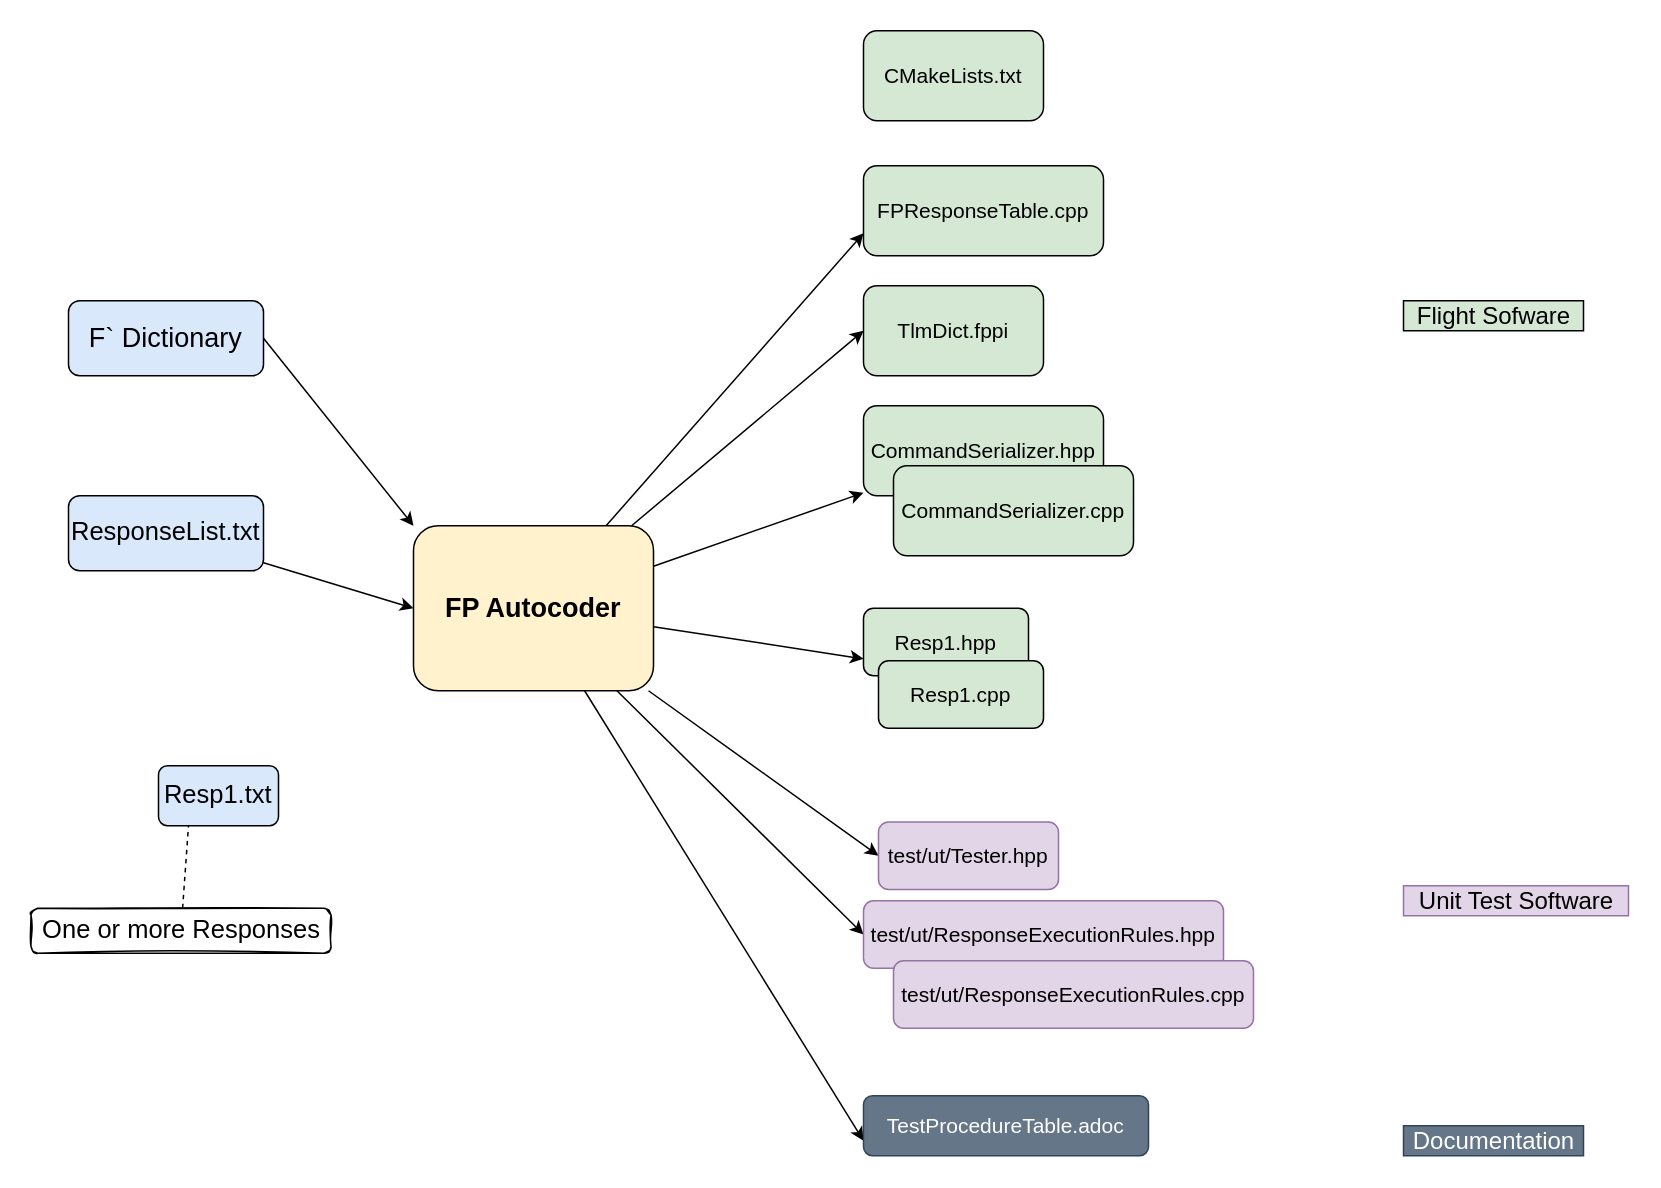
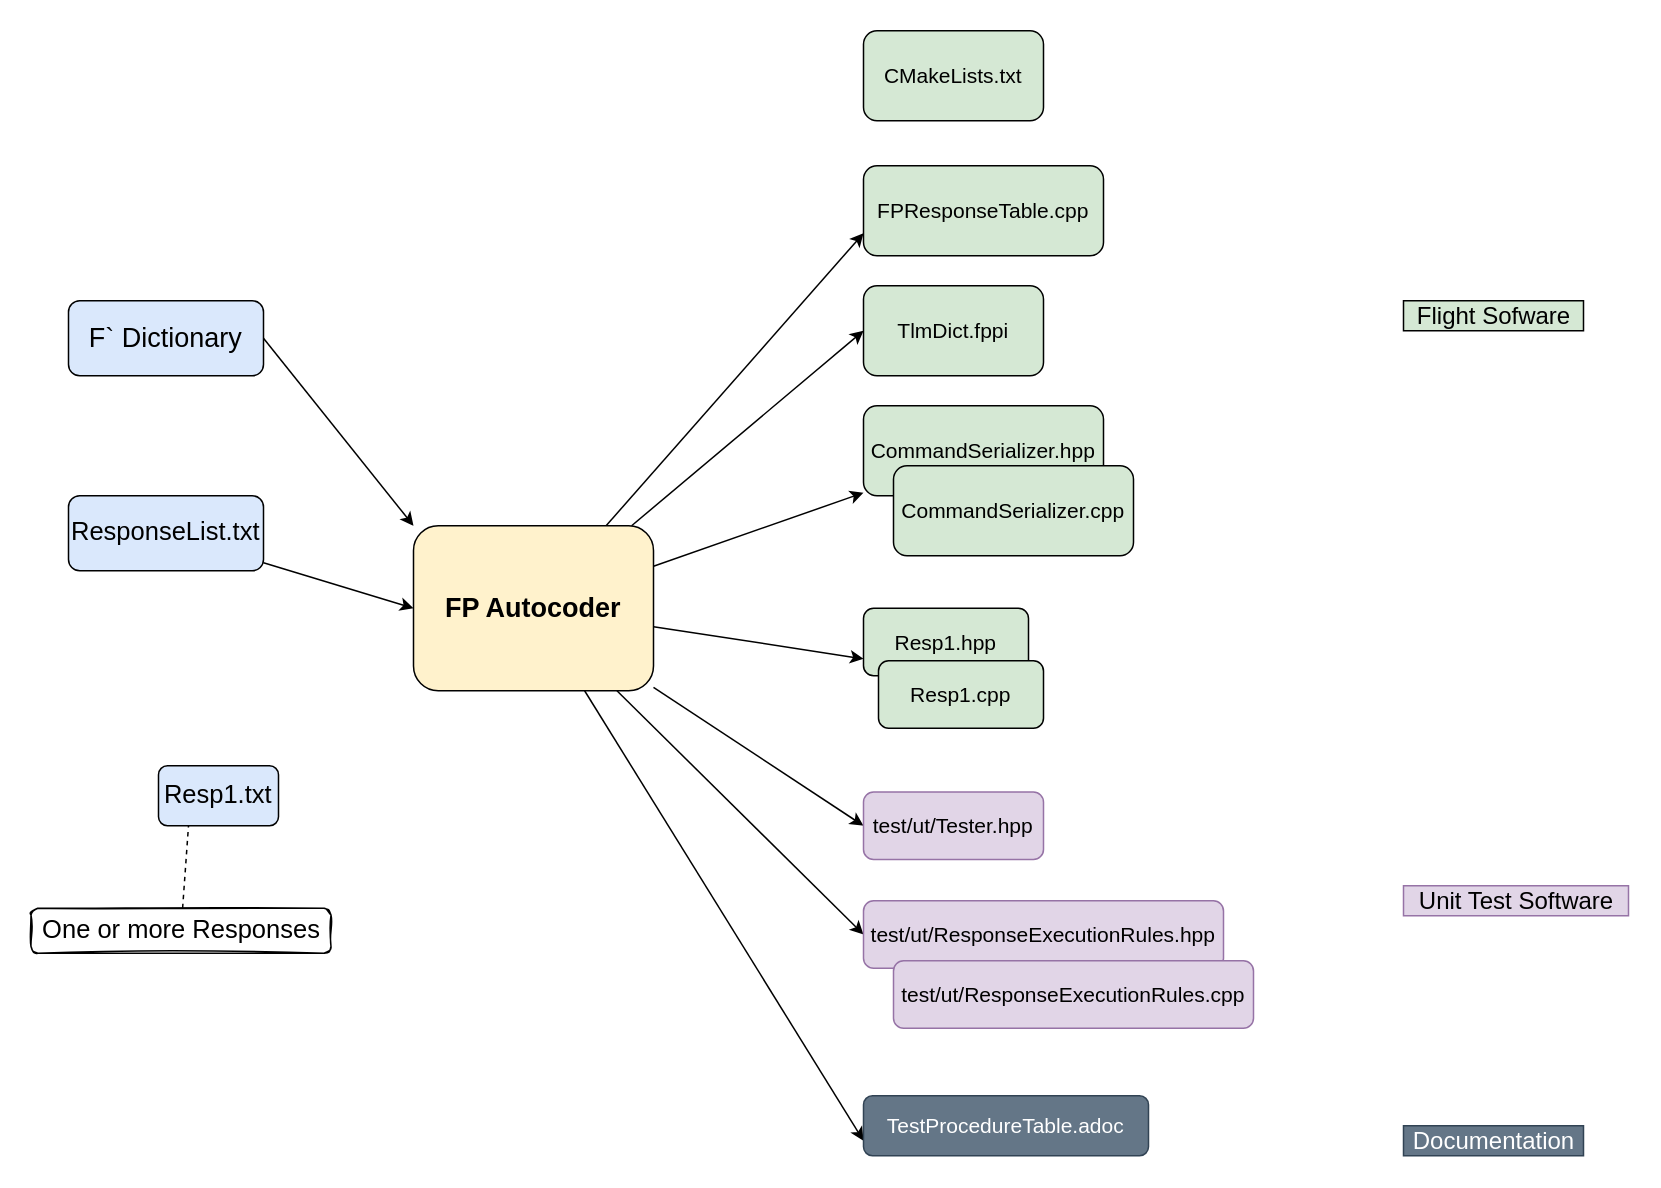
- <mxCell id="21" value="test/ut/Tester.hpp" style="rounded=1;whiteSpace=wrap;html=1;fillColor=#e1d5e7;strokeColor=#9673a6;fontSize=14;" vertex="1" parent="1"><mxGeometry x="585" y="547.5" width="120" height="45" as="geometry" /></mxCell>
+ <mxCell id="21" value="test/ut/Tester.hpp" style="rounded=1;whiteSpace=wrap;html=1;fillColor=#e1d5e7;strokeColor=#9673a6;fontSize=14;" vertex="1" parent="1"><mxGeometry x="575" y="527.5" width="120" height="45" as="geometry" /></mxCell>
